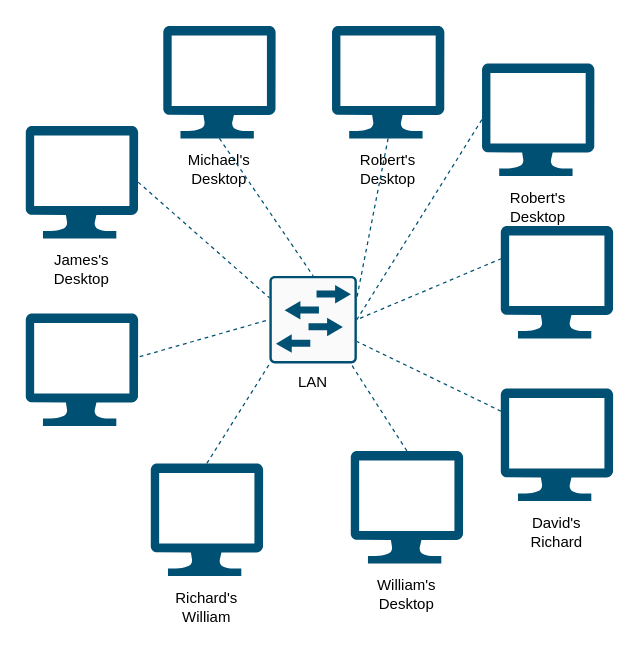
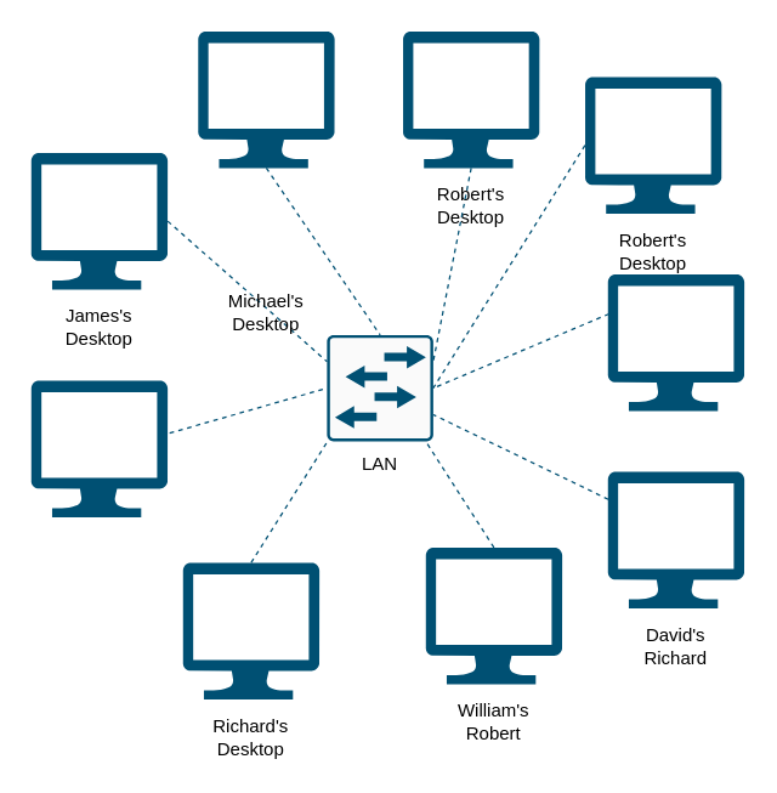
- <mxCell id="14" value="Michael's Desktop" style="text;html=1;align=center;verticalAlign=middle;whiteSpace=wrap;rounded=0;" vertex="1" parent="1"><mxGeometry x="145" y="120" width="60" height="30" as="geometry" /></mxCell>
+ <mxCell id="14" value="Michael's Desktop" style="text;html=1;align=center;verticalAlign=middle;whiteSpace=wrap;rounded=0;" vertex="1" parent="1"><mxGeometry x="145" y="190" width="60" height="30" as="geometry" /></mxCell>
- <mxCell id="18" value="William's Desktop" style="text;html=1;align=center;verticalAlign=middle;whiteSpace=wrap;rounded=0;" vertex="1" parent="1"><mxGeometry x="295" y="460" width="60" height="30" as="geometry" /></mxCell>
+ <mxCell id="18" value="William's Robert" style="text;html=1;align=center;verticalAlign=middle;whiteSpace=wrap;rounded=0;" vertex="1" parent="1"><mxGeometry x="295" y="460" width="60" height="30" as="geometry" /></mxCell>
- <mxCell id="16" value="Richard's William" style="text;html=1;align=center;verticalAlign=middle;whiteSpace=wrap;rounded=0;" vertex="1" parent="1"><mxGeometry x="135" y="470" width="60" height="30" as="geometry" /></mxCell>
+ <mxCell id="16" value="Richard's Desktop" style="text;html=1;align=center;verticalAlign=middle;whiteSpace=wrap;rounded=0;" vertex="1" parent="1"><mxGeometry x="135" y="470" width="60" height="30" as="geometry" /></mxCell>
